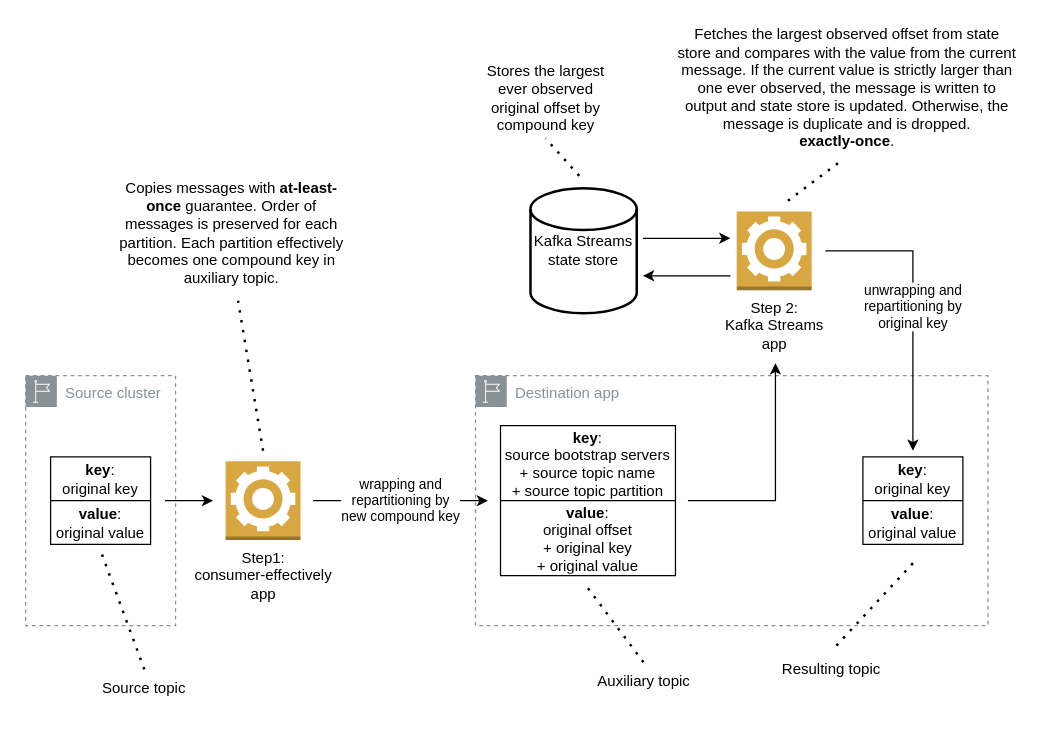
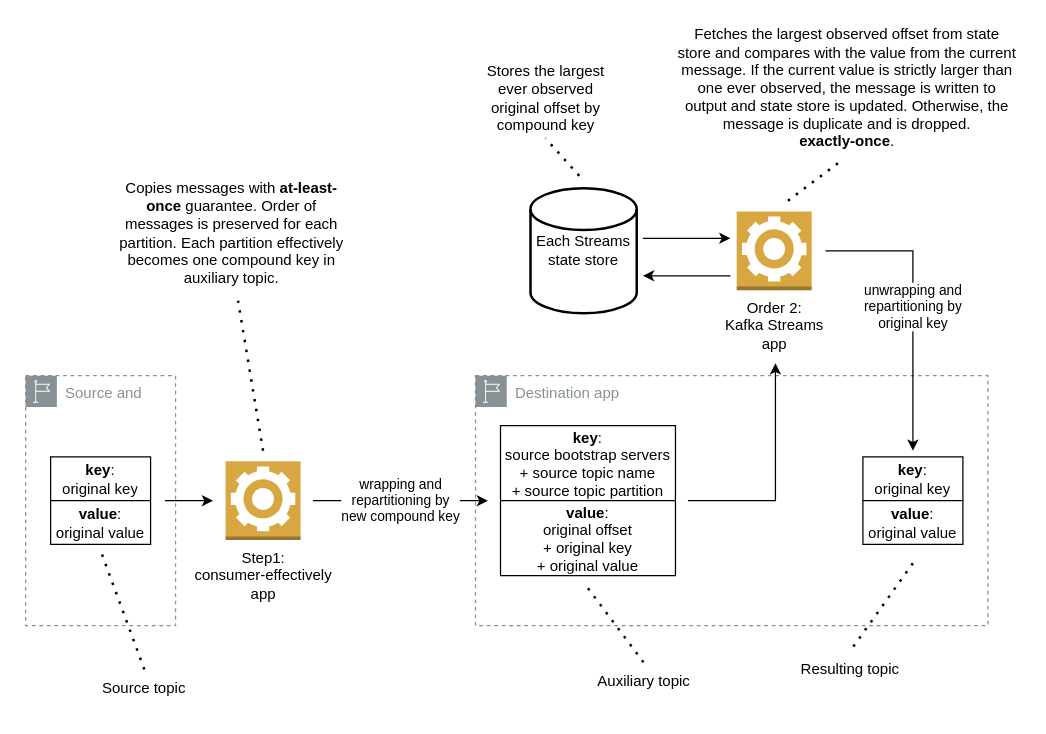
- <mxCell id="25" value="Kafka Streams state store" style="strokeWidth=2;html=1;shape=mxgraph.flowchart.database;whiteSpace=wrap;" vertex="1" parent="1"><mxGeometry x="424" y="150" width="85" height="100" as="geometry" /></mxCell>
+ <mxCell id="25" value="Each Streams state store" style="strokeWidth=2;html=1;shape=mxgraph.flowchart.database;whiteSpace=wrap;" vertex="1" parent="1"><mxGeometry x="424" y="150" width="85" height="100" as="geometry" /></mxCell>
- <mxCell id="23" value="Step 2:&lt;br&gt;Kafka Streams&lt;br&gt;app" style="outlineConnect=0;dashed=0;verticalLabelPosition=bottom;verticalAlign=top;align=center;html=1;shape=mxgraph.aws3.worker;fillColor=#D9A741;gradientColor=none;" vertex="1" parent="1"><mxGeometry x="589" y="168.5" width="60" height="63" as="geometry" /></mxCell>
+ <mxCell id="23" value="Order 2:&lt;br&gt;Kafka Streams&lt;br&gt;app" style="outlineConnect=0;dashed=0;verticalLabelPosition=bottom;verticalAlign=top;align=center;html=1;shape=mxgraph.aws3.worker;fillColor=#D9A741;gradientColor=none;" vertex="1" parent="1"><mxGeometry x="589" y="168.5" width="60" height="63" as="geometry" /></mxCell>
- <mxCell id="3" value="Source cluster" style="sketch=0;outlineConnect=0;gradientColor=none;html=1;whiteSpace=wrap;fontSize=12;fontStyle=0;shape=mxgraph.aws4.group;grIcon=mxgraph.aws4.group_region;strokeColor=#879196;fillColor=none;verticalAlign=top;align=left;spacingLeft=30;fontColor=#879196;dashed=1;" vertex="1" parent="1"><mxGeometry x="20" y="300" width="120" height="200" as="geometry" /></mxCell>
+ <mxCell id="3" value="Source and" style="sketch=0;outlineConnect=0;gradientColor=none;html=1;whiteSpace=wrap;fontSize=12;fontStyle=0;shape=mxgraph.aws4.group;grIcon=mxgraph.aws4.group_region;strokeColor=#879196;fillColor=none;verticalAlign=top;align=left;spacingLeft=30;fontColor=#879196;dashed=1;" vertex="1" parent="1"><mxGeometry x="20" y="300" width="120" height="200" as="geometry" /></mxCell>
- <mxCell id="34" value="Resulting topic" style="text;html=1;strokeColor=none;fillColor=none;align=center;verticalAlign=middle;whiteSpace=wrap;rounded=0;" vertex="1" parent="1"><mxGeometry x="610" y="520" width="110" height="30" as="geometry" /></mxCell>
+ <mxCell id="34" value="Resulting topic" style="text;html=1;strokeColor=none;fillColor=none;align=center;verticalAlign=middle;whiteSpace=wrap;rounded=0;" vertex="1" parent="1"><mxGeometry x="625" y="520" width="110" height="30" as="geometry" /></mxCell>
